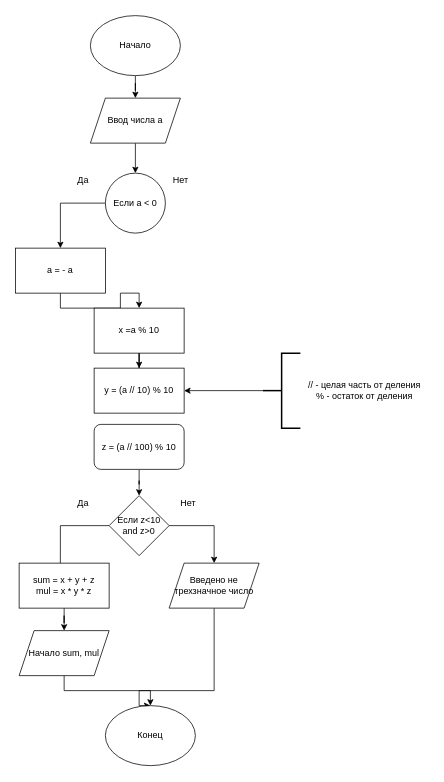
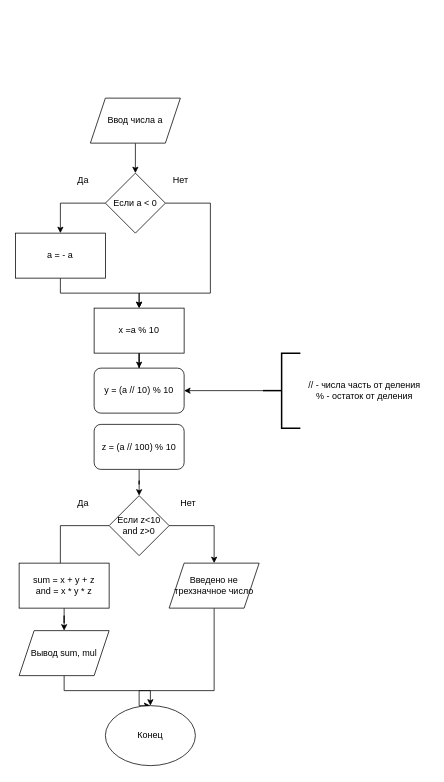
- <mxCell id="3" value="Начало" style="ellipse;whiteSpace=wrap;html=1;" vertex="1" parent="1"><mxGeometry x="120" y="20" width="120" height="80" as="geometry" /></mxCell>
- <mxCell id="2" style="edgeStyle=orthogonalEdgeStyle;rounded=0;orthogonalLoop=1;jettySize=auto;html=1;entryX=0.5;entryY=0;entryDx=0;entryDy=0;" edge="1" parent="1" source="3" target="5"><mxGeometry relative="1" as="geometry" /></mxCell>
- <mxCell id="8" value="Если а &amp;lt; 0" style="ellipse;whiteSpace=wrap;html=1;" vertex="1" parent="1"><mxGeometry x="140" y="230" width="80" height="80" as="geometry" /></mxCell>
+ <mxCell id="8" value="Если а &amp;lt; 0" style="rhombus;whiteSpace=wrap;html=1;" vertex="1" parent="1"><mxGeometry x="140" y="230" width="80" height="80" as="geometry" /></mxCell>
+ <mxCell id="7" style="edgeStyle=orthogonalEdgeStyle;rounded=0;orthogonalLoop=1;jettySize=auto;html=1;entryX=0.5;entryY=0;entryDx=0;entryDy=0;" edge="1" parent="1" source="8" target="13"><mxGeometry relative="1" as="geometry"><mxPoint x="180" y="420" as="targetPoint" /><Array as="points"><mxPoint x="280" y="270" /><mxPoint x="280" y="390" /><mxPoint x="185" y="390" /></Array></mxGeometry></mxCell>
- <mxCell id="10" value="а = - а" style="rounded=0;whiteSpace=wrap;html=1;" vertex="1" parent="1"><mxGeometry x="20" y="330" width="120" height="60" as="geometry" /></mxCell>
+ <mxCell id="10" value="а = - а" style="rounded=0;whiteSpace=wrap;html=1;" vertex="1" parent="1"><mxGeometry x="20" y="310" width="120" height="60" as="geometry" /></mxCell>
- <mxCell id="15" value="y = (a // 10) % 10" style="rounded=0;whiteSpace=wrap;html=1;" vertex="1" parent="1"><mxGeometry x="125" y="490" width="120" height="60" as="geometry" /></mxCell>
+ <mxCell id="15" value="y = (a // 10) % 10" style="whiteSpace=wrap;html=1;rounded=1;" vertex="1" parent="1"><mxGeometry x="125" y="490" width="120" height="60" as="geometry" /></mxCell>
- <mxCell id="20" value="// - целая часть от деления&lt;br&gt;% - остаток от деления" style="text;html=1;align=center;verticalAlign=middle;resizable=0;points=[];autosize=1;strokeColor=none;fillColor=none;" vertex="1" parent="1"><mxGeometry x="400" y="505" width="170" height="30" as="geometry" /></mxCell>
+ <mxCell id="20" value="// - числа часть от деления&lt;br&gt;% - остаток от деления" style="text;html=1;align=center;verticalAlign=middle;resizable=0;points=[];autosize=1;strokeColor=none;fillColor=none;" vertex="1" parent="1"><mxGeometry x="400" y="505" width="170" height="30" as="geometry" /></mxCell>
- <mxCell id="25" value="sum = x + y + z&lt;br&gt;mul = x * y * z" style="rounded=0;whiteSpace=wrap;html=1;" vertex="1" parent="1"><mxGeometry x="25" y="750" width="120" height="60" as="geometry" /></mxCell>
+ <mxCell id="25" value="sum = x + y + z&lt;br&gt;and = x * y * z" style="rounded=0;whiteSpace=wrap;html=1;" vertex="1" parent="1"><mxGeometry x="25" y="750" width="120" height="60" as="geometry" /></mxCell>
- <mxCell id="31" value="Начало sum, mul" style="shape=parallelogram;perimeter=parallelogramPerimeter;whiteSpace=wrap;html=1;fixedSize=1;" vertex="1" parent="1"><mxGeometry x="25" y="840" width="120" height="60" as="geometry" /></mxCell>
+ <mxCell id="31" value="Вывод sum, mul" style="shape=parallelogram;perimeter=parallelogramPerimeter;whiteSpace=wrap;html=1;fixedSize=1;" vertex="1" parent="1"><mxGeometry x="25" y="840" width="120" height="60" as="geometry" /></mxCell>
